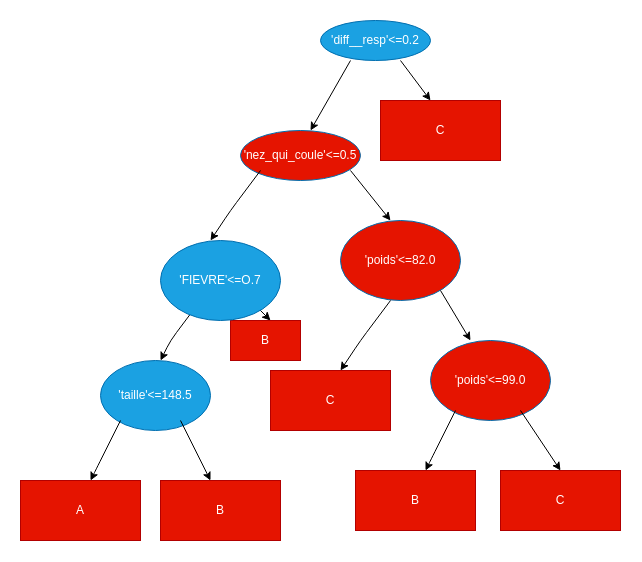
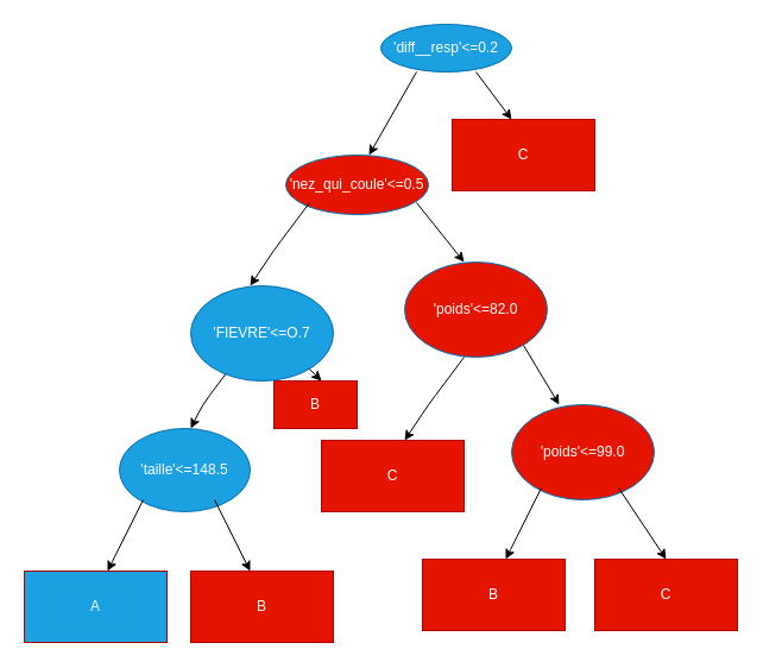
- <mxCell id="22" value="A" style="rounded=0;whiteSpace=wrap;html=1;fillColor=#e51400;strokeColor=#B20000;fontColor=#ffffff;" parent="1" vertex="1"><mxGeometry x="20" y="480" width="120" height="60" as="geometry" /></mxCell>
+ <mxCell id="22" value="A" style="rounded=0;whiteSpace=wrap;html=1;fillColor=#1ba1e2;strokeColor=#B20000;fontColor=#ffffff;" parent="1" vertex="1"><mxGeometry x="20" y="480" width="120" height="60" as="geometry" /></mxCell>
